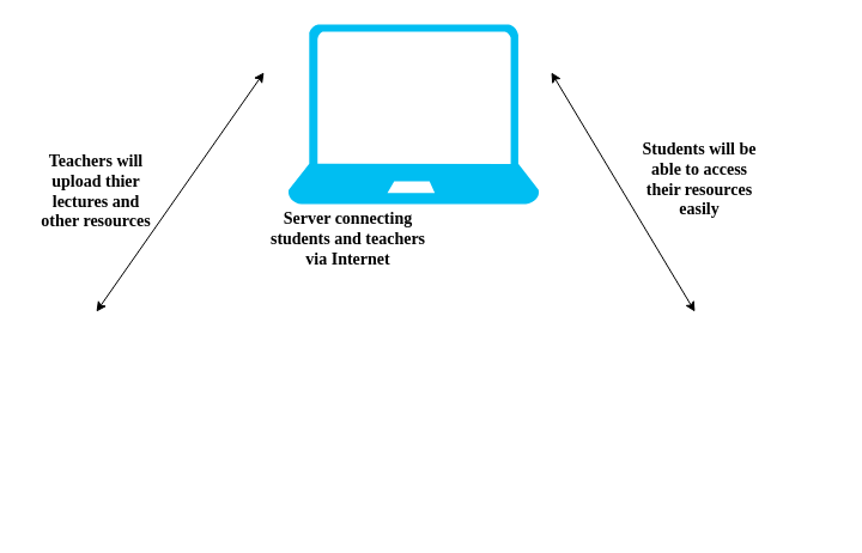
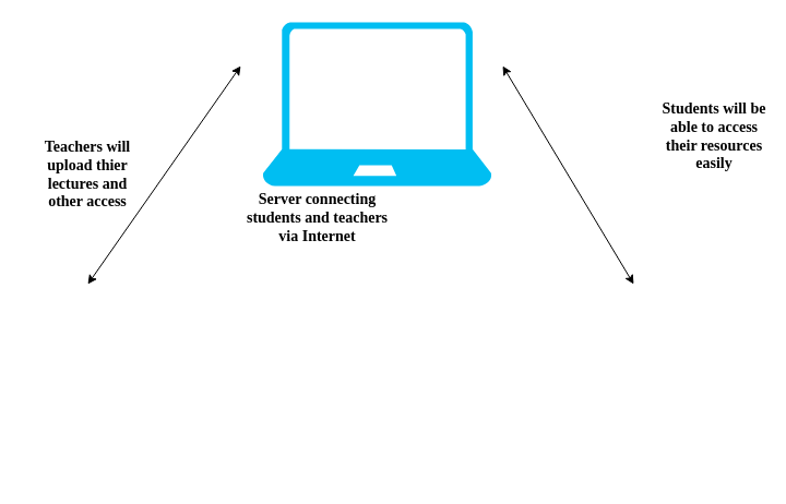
- <mxCell id="8" value="Students will be able to access their resources easily" style="text;html=1;strokeColor=none;fillColor=none;align=center;verticalAlign=middle;whiteSpace=wrap;rounded=0;direction=south;fontStyle=1;fontFamily=Times New Roman;fontSize=14;" vertex="1" parent="1"><mxGeometry x="534" y="130" width="100" height="40" as="geometry" /></mxCell>
+ <mxCell id="8" value="Students will be able to access their resources easily" style="text;html=1;strokeColor=none;fillColor=none;align=center;verticalAlign=middle;whiteSpace=wrap;rounded=0;direction=south;fontStyle=1;fontFamily=Times New Roman;fontSize=14;" vertex="1" parent="1"><mxGeometry x="604" y="105" width="100" height="40" as="geometry" /></mxCell>
- <mxCell id="7" value="Teachers will upload thier lectures and other resources" style="text;html=1;strokeColor=none;fillColor=none;align=center;verticalAlign=middle;whiteSpace=wrap;rounded=0;direction=south;fontSize=14;fontStyle=1;fontFamily=Times New Roman;" vertex="1" parent="1"><mxGeometry x="30" y="140" width="100" height="40" as="geometry" /></mxCell>
+ <mxCell id="7" value="Teachers will upload thier lectures and other access" style="text;html=1;strokeColor=none;fillColor=none;align=center;verticalAlign=middle;whiteSpace=wrap;rounded=0;direction=south;fontSize=14;fontStyle=1;fontFamily=Times New Roman;" vertex="1" parent="1"><mxGeometry x="30" y="140" width="100" height="40" as="geometry" /></mxCell>
